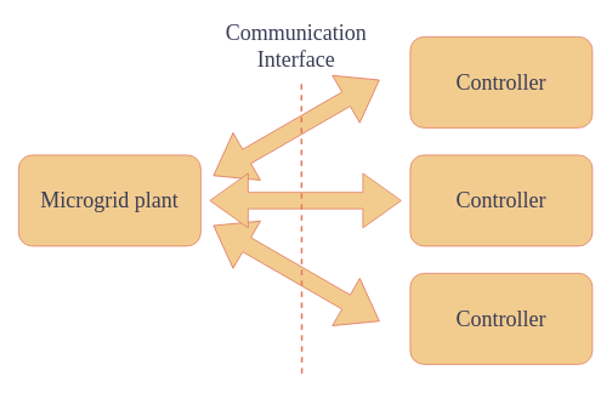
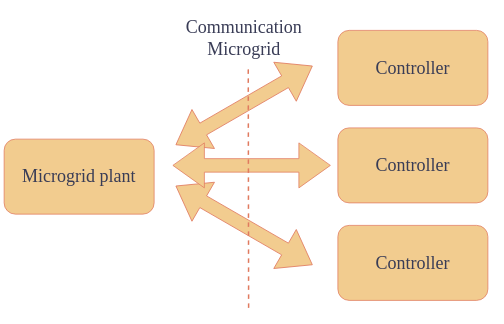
- <mxCell id="5" value="Communication Interface" style="text;html=1;strokeColor=none;fillColor=none;align=center;verticalAlign=middle;whiteSpace=wrap;rounded=0;fontSize=24;fontFamily=Times New Roman;labelBackgroundColor=none;fontColor=#393C56;" vertex="1" parent="1"><mxGeometry x="230" y="20" width="190" height="60" as="geometry" /></mxCell>
+ <mxCell id="5" value="Communication Microgrid" style="text;html=1;strokeColor=none;fillColor=none;align=center;verticalAlign=middle;whiteSpace=wrap;rounded=0;fontSize=24;fontFamily=Times New Roman;labelBackgroundColor=none;fontColor=#393C56;" vertex="1" parent="1"><mxGeometry x="230" y="20" width="190" height="60" as="geometry" /></mxCell>
- <mxCell id="2" value="&lt;font face=&quot;Times New Roman&quot; style=&quot;font-size: 24px;&quot;&gt;Microgrid plant&lt;/font&gt;" style="rounded=1;whiteSpace=wrap;html=1;labelBackgroundColor=none;fillColor=#F2CC8F;strokeColor=#E07A5F;fontColor=#393C56;" vertex="1" parent="1"><mxGeometry x="20" y="170" width="200" height="100" as="geometry" /></mxCell>
+ <mxCell id="2" value="&lt;font face=&quot;Times New Roman&quot; style=&quot;font-size: 24px;&quot;&gt;Microgrid plant&lt;/font&gt;" style="rounded=1;whiteSpace=wrap;html=1;labelBackgroundColor=none;fillColor=#F2CC8F;strokeColor=#E07A5F;fontColor=#393C56;" vertex="1" parent="1"><mxGeometry x="5" y="185" width="200" height="100" as="geometry" /></mxCell>
